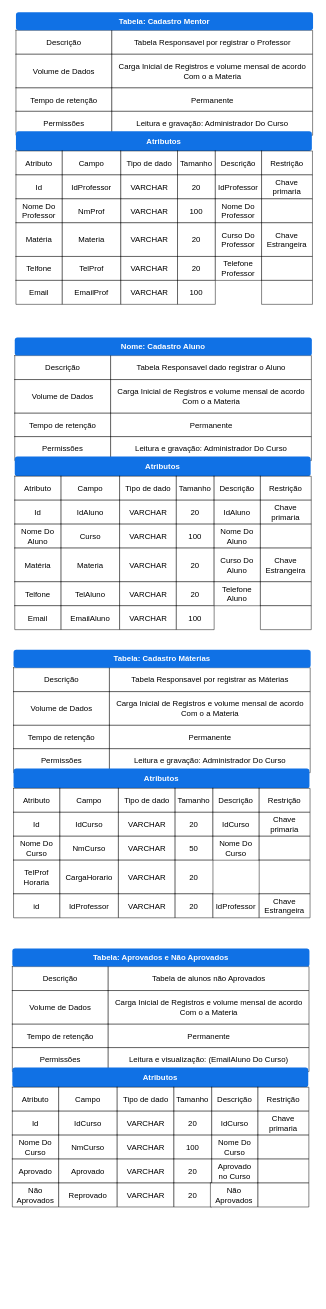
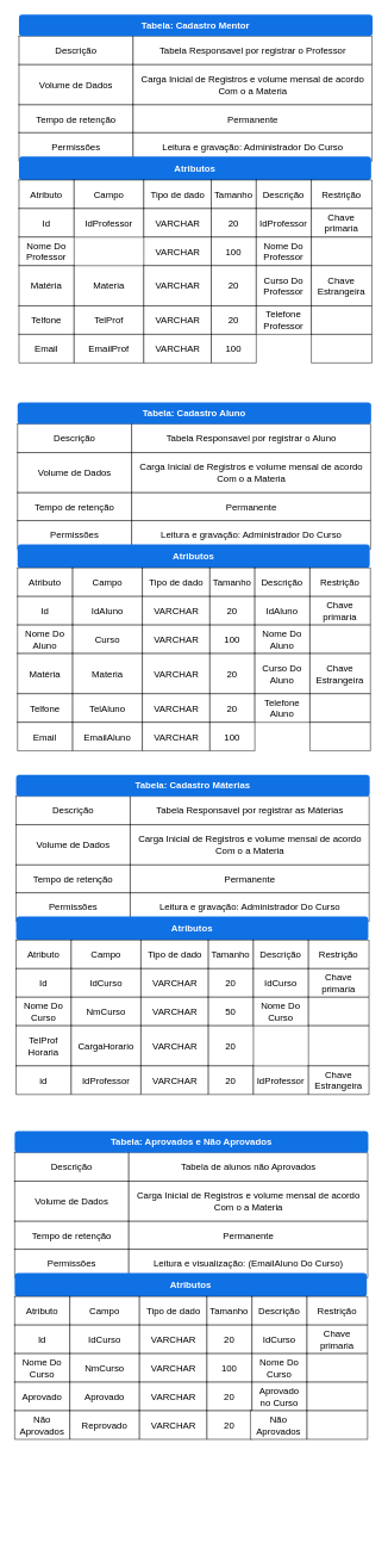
- <mxCell id="28" value="NmProf" style="shape=partialRectangle;html=1;whiteSpace=wrap;connectable=0;fillColor=#ffffff;strokeOpacity=100;verticalAlign=middle;spacing=3.8;strokeWidth=0.8;fontSize=13;" vertex="1" parent="14"><mxGeometry x="77.213" y="79.8" width="97.5" height="39.9" as="geometry" /></mxCell>
- <mxCell id="60" value="Nome: Cadastro Aluno" style="html=1;overflow=block;blockSpacing=1;whiteSpace=wrap;fontSize=13;fontColor=#ffffff;fontStyle=1;spacing=3.8;strokeColor=#unset;fillOpacity=100;rounded=1;absoluteArcSize=1;arcSize=9;fillColor=#1071e5;strokeWidth=NaN;lucidId=qW1hL0tGTbgu;" vertex="1" parent="1"><mxGeometry x="24" y="562" width="495" height="30" as="geometry" /></mxCell>
+ <mxCell id="60" value="Tabela: Cadastro Aluno" style="html=1;overflow=block;blockSpacing=1;whiteSpace=wrap;fontSize=13;fontColor=#ffffff;fontStyle=1;spacing=3.8;strokeColor=#unset;fillOpacity=100;rounded=1;absoluteArcSize=1;arcSize=9;fillColor=#1071e5;strokeWidth=NaN;lucidId=qW1hL0tGTbgu;" vertex="1" parent="1"><mxGeometry x="24" y="562" width="495" height="30" as="geometry" /></mxCell>
- <mxCell id="53" value="Tabela Responsavel dado registrar o Aluno" style="shape=partialRectangle;html=1;whiteSpace=wrap;connectable=0;fillColor=#ffffff;verticalAlign=middle;spacing=3.8;strokeWidth=0.8;fontSize=13;" vertex="1" parent="51"><mxGeometry x="159.75" width="334.5" height="39.9" as="geometry" /></mxCell>
+ <mxCell id="53" value="Tabela Responsavel por registrar o Aluno" style="shape=partialRectangle;html=1;whiteSpace=wrap;connectable=0;fillColor=#ffffff;verticalAlign=middle;spacing=3.8;strokeWidth=0.8;fontSize=13;" vertex="1" parent="51"><mxGeometry x="159.75" width="334.5" height="39.9" as="geometry" /></mxCell>
